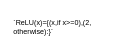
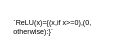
- <mxCell id="2" value="`ReLU(x)={(x,if x&amp;gt;=0),(2, otherwise):}`" style="text;html=1;strokeColor=none;fillColor=none;align=left;verticalAlign=middle;whiteSpace=wrap;rounded=0;" parent="1" vertex="1"><mxGeometry x="20" y="20" width="190" height="50" as="geometry" /></mxCell>
+ <mxCell id="2" value="`ReLU(x)={(x,if x&amp;gt;=0),(0, otherwise):}`" style="text;html=1;strokeColor=none;fillColor=none;align=left;verticalAlign=middle;whiteSpace=wrap;rounded=0;" parent="1" vertex="1"><mxGeometry x="20" y="20" width="190" height="50" as="geometry" /></mxCell>
